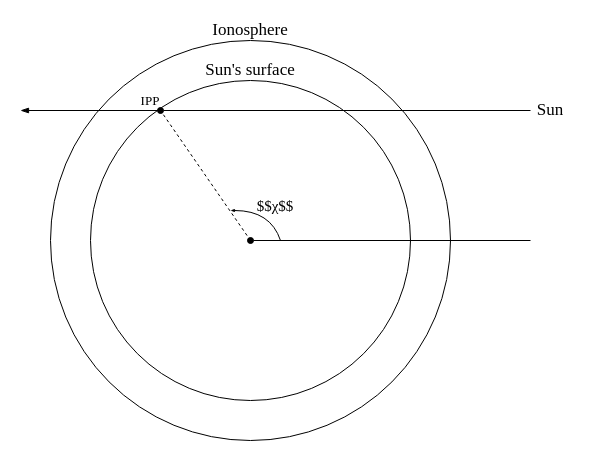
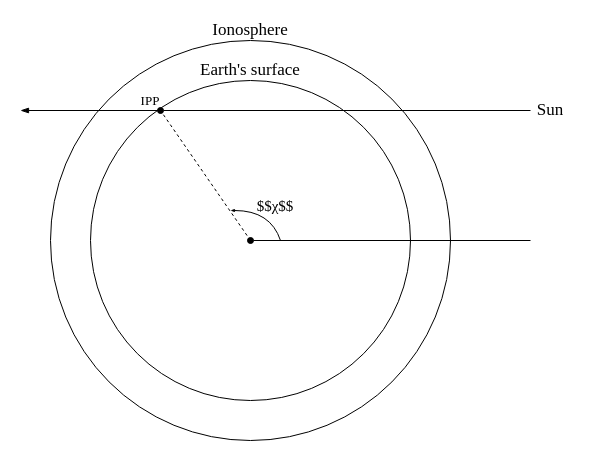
- <mxCell id="13" value="Sun's surface&lt;br&gt;" style="text;html=1;strokeColor=none;fillColor=none;align=center;verticalAlign=middle;whiteSpace=wrap;rounded=0;fontSize=17;fontColor=#000000;fontFamily=Georgia;" vertex="1" parent="1"><mxGeometry x="190" y="60" width="120" height="20" as="geometry" /></mxCell>
+ <mxCell id="13" value="Earth's surface&lt;br&gt;" style="text;html=1;strokeColor=none;fillColor=none;align=center;verticalAlign=middle;whiteSpace=wrap;rounded=0;fontSize=17;fontColor=#000000;fontFamily=Georgia;" vertex="1" parent="1"><mxGeometry x="190" y="60" width="120" height="20" as="geometry" /></mxCell>
